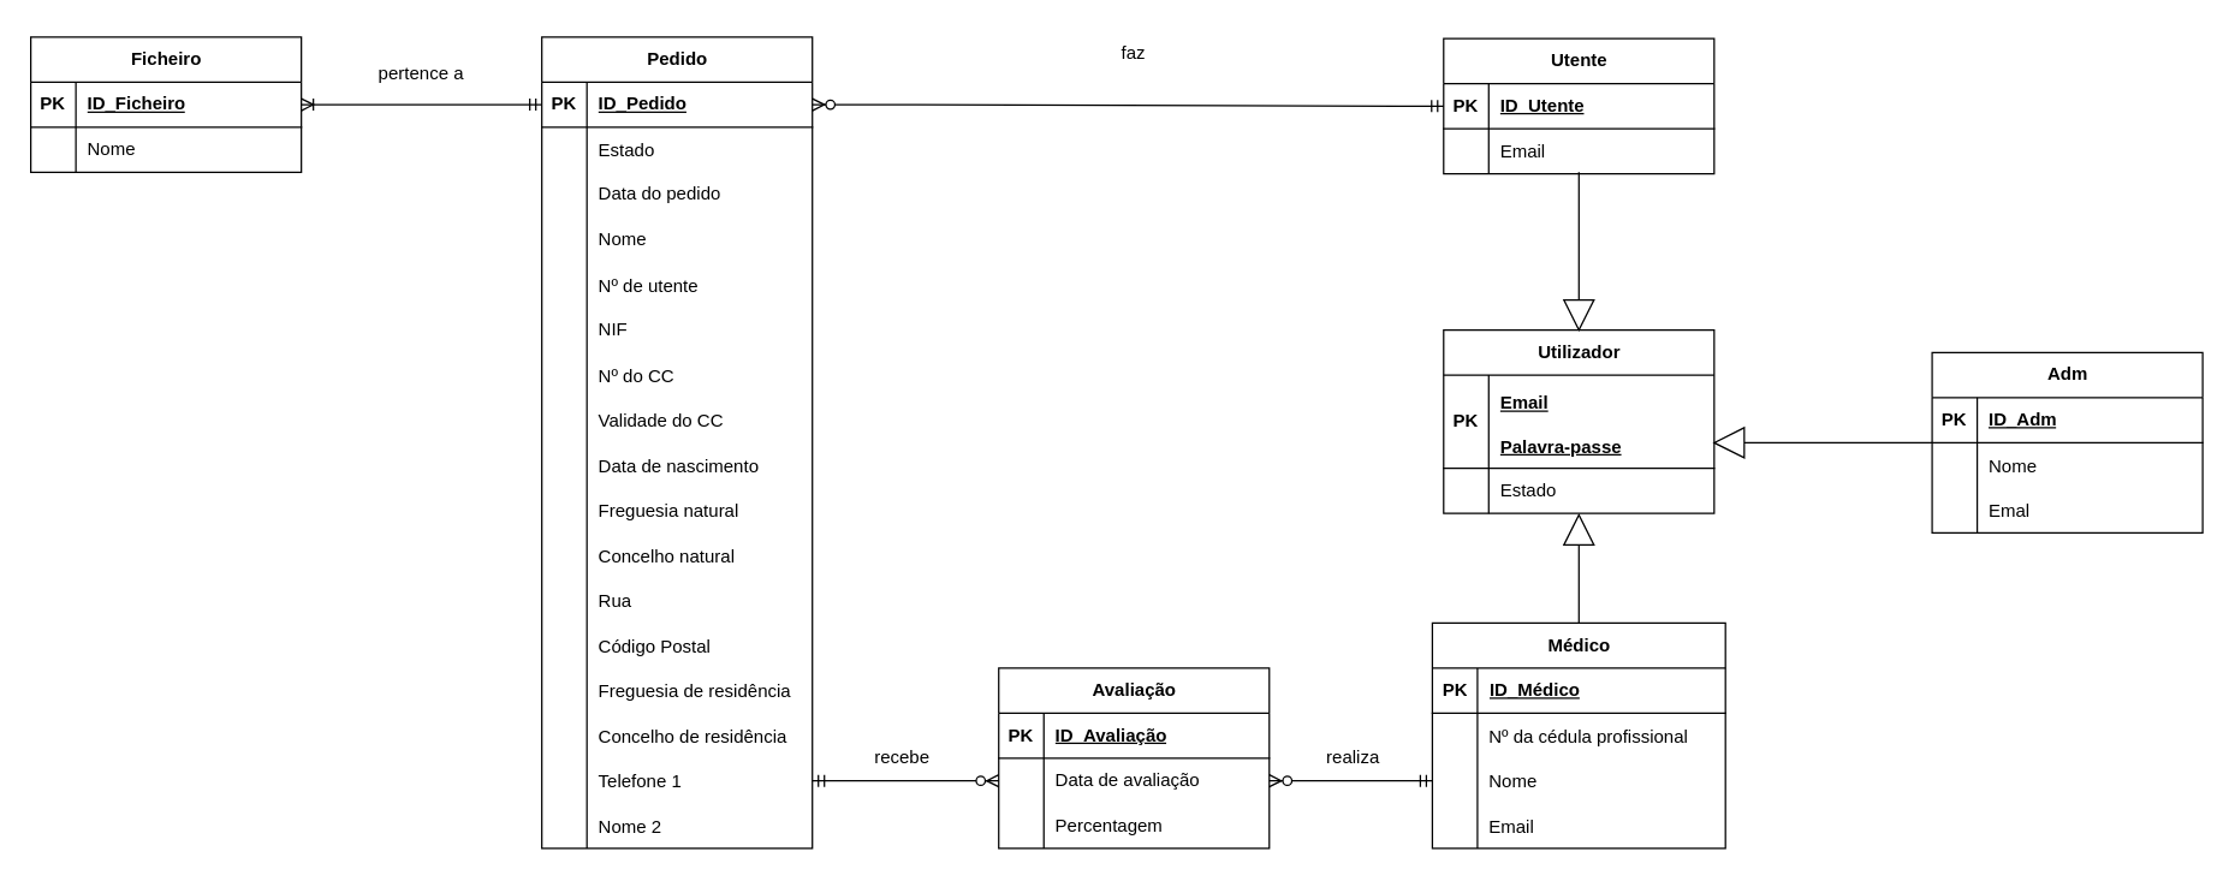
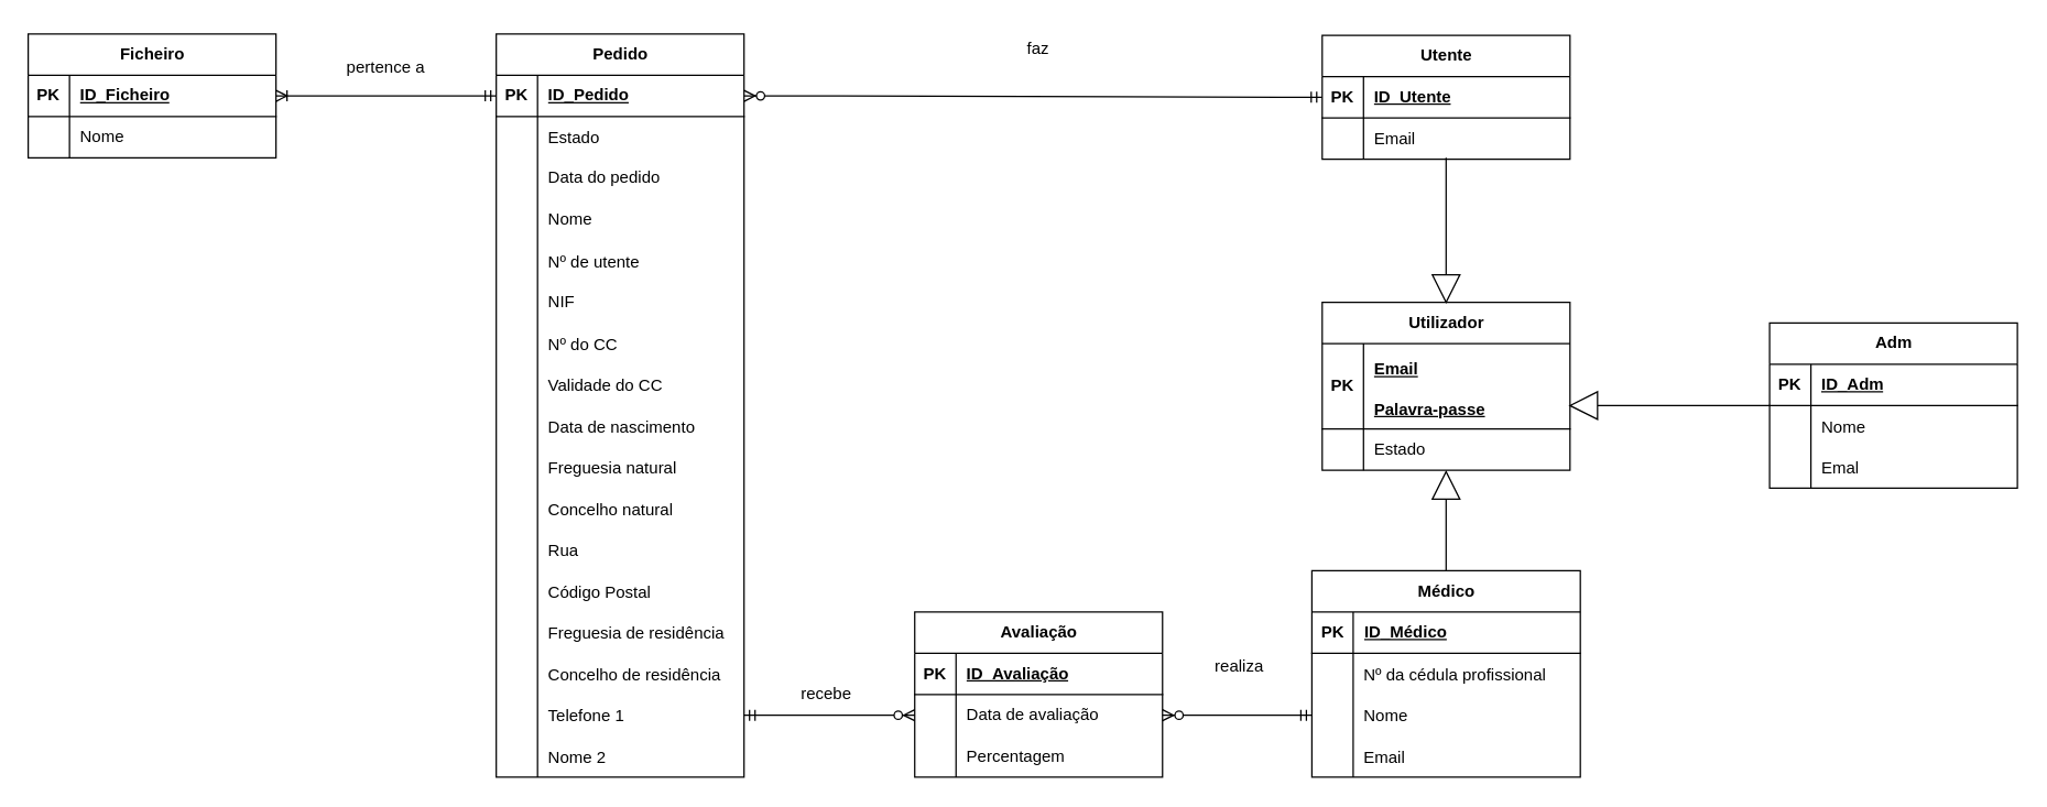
- <mxCell id="119" value="realiza" style="text;html=1;strokeColor=none;fillColor=none;align=center;verticalAlign=middle;whiteSpace=wrap;rounded=0;" vertex="1" parent="1"><mxGeometry x="870" y="489" width="60" height="30" as="geometry" /></mxCell>
+ <mxCell id="119" value="realiza" style="text;html=1;strokeColor=none;fillColor=none;align=center;verticalAlign=middle;whiteSpace=wrap;rounded=0;" vertex="1" parent="1"><mxGeometry x="870" y="469" width="60" height="30" as="geometry" /></mxCell>
